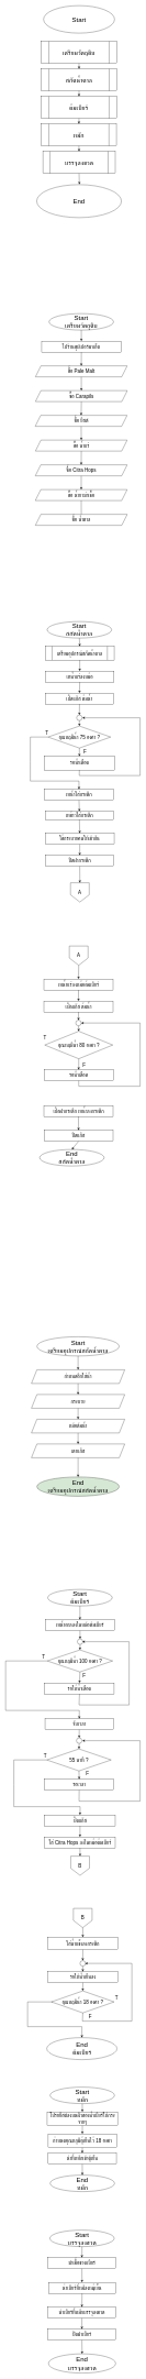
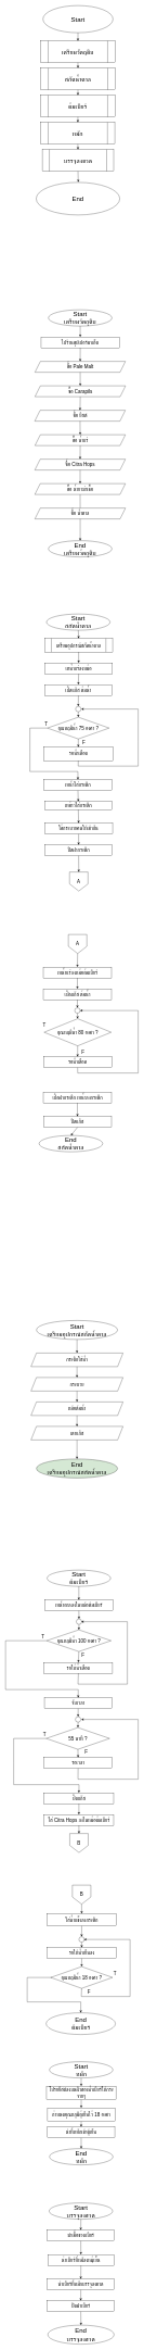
+ <mxCell id="9" value="" style="endArrow=classic;html=1;rounded=0;fontSize=18;exitX=0.5;exitY=1;exitDx=0;exitDy=0;entryX=0.5;entryY=0;entryDx=0;entryDy=0;" edge="1" parent="1" source="2" target="3"><mxGeometry width="50" height="50" relative="1" as="geometry"><mxPoint x="263.24" y="450" as="sourcePoint" /><mxPoint x="313.24" y="400" as="targetPoint" /></mxGeometry></mxCell>
+ <mxCell id="33" value="" style="endArrow=classic;html=1;rounded=0;fontSize=18;exitX=0.5;exitY=1;exitDx=0;exitDy=0;entryX=0.5;entryY=0;entryDx=0;entryDy=0;" edge="1" parent="1" source="23" target="24"><mxGeometry width="50" height="50" relative="1" as="geometry"><mxPoint x="270" y="1710" as="sourcePoint" /><mxPoint x="320" y="1660" as="targetPoint" /></mxGeometry></mxCell>
+ <mxCell id="24" value="&lt;span style=&quot;font-size: 24px;&quot;&gt;End&lt;br&gt;เตรียมว้ตถุดิบ&lt;br&gt;&lt;/span&gt;" style="ellipse;whiteSpace=wrap;html=1;" vertex="1" parent="1"><mxGeometry x="178.25" y="1990" width="235" height="60" as="geometry" /></mxCell>
- <mxCell id="80" value="กำหนดอิกใส่น้ำ" style="shape=parallelogram;perimeter=parallelogramPerimeter;whiteSpace=wrap;html=1;fixedSize=1;fontSize=18;" vertex="1" parent="1"><mxGeometry x="114" y="4981" width="340" height="50" as="geometry" /></mxCell>
+ <mxCell id="80" value="กระติกใส่น้ำ" style="shape=parallelogram;perimeter=parallelogramPerimeter;whiteSpace=wrap;html=1;fixedSize=1;fontSize=18;" vertex="1" parent="1"><mxGeometry x="114" y="4981" width="340" height="50" as="geometry" /></mxCell>
